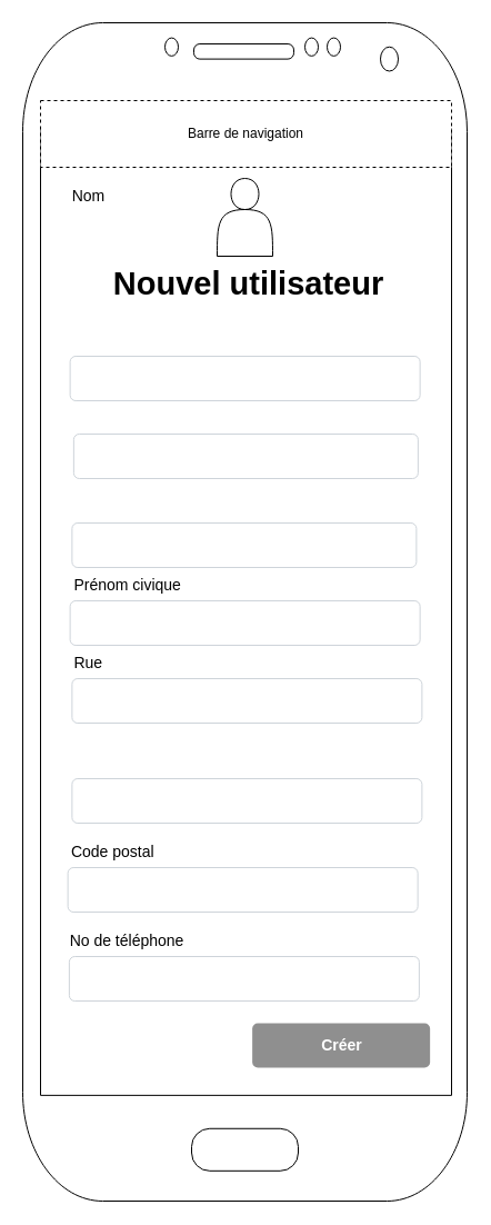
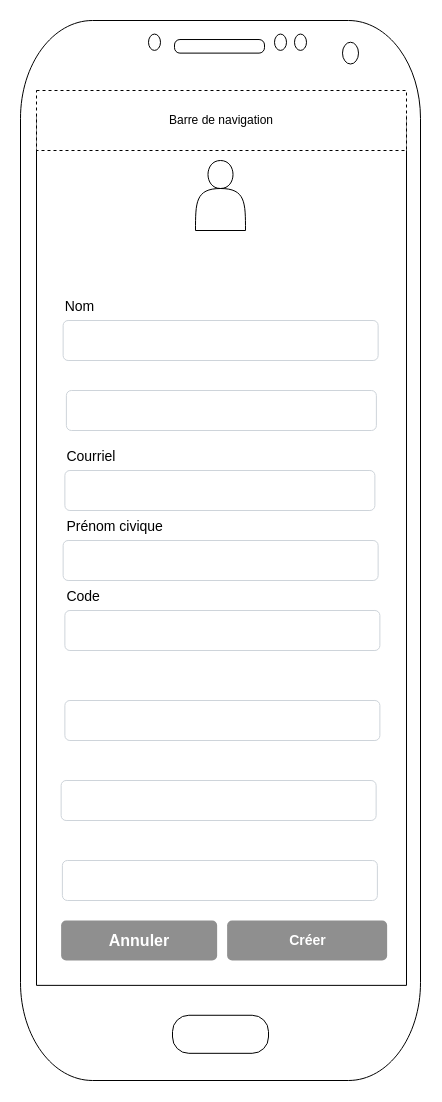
- <mxCell id="4" value="Nom" style="fillColor=none;strokeColor=none;align=left;fontSize=14;" parent="1" vertex="1"><mxGeometry x="62.63" y="160" width="100" height="30" as="geometry" /></mxCell>
+ <mxCell id="4" value="Nom" style="fillColor=none;strokeColor=none;align=left;fontSize=14;" parent="1" vertex="1"><mxGeometry x="62.63" y="290" width="100" height="30" as="geometry" /></mxCell>
- <mxCell id="8" value="&lt;font size=&quot;1&quot; style=&quot;&quot;&gt;&lt;b style=&quot;font-size: 29px;&quot;&gt;Nouvel utilisateur&lt;/b&gt;&lt;/font&gt;" style="text;html=1;align=center;verticalAlign=middle;resizable=0;points=[];autosize=1;strokeColor=none;fillColor=none;fontSize=14;" parent="1" vertex="1"><mxGeometry x="87.75" y="230" width="270" height="50" as="geometry" /></mxCell>
+ <mxCell id="21" value="Courriel" style="fillColor=none;strokeColor=none;align=left;fontSize=14;" vertex="1" parent="1"><mxGeometry x="64.38" y="440" width="100" height="30" as="geometry" /></mxCell>
- <mxCell id="12" value="Rue" style="fillColor=none;strokeColor=none;align=left;fontSize=14;" parent="1" vertex="1"><mxGeometry x="64.38" y="580" width="100" height="30" as="geometry" /></mxCell>
+ <mxCell id="12" value="Code" style="fillColor=none;strokeColor=none;align=left;fontSize=14;" parent="1" vertex="1"><mxGeometry x="64.38" y="580" width="100" height="30" as="geometry" /></mxCell>
- <mxCell id="17" value="Code postal" style="fillColor=none;strokeColor=none;align=left;fontSize=14;" parent="1" vertex="1"><mxGeometry x="61.88" y="750" width="100" height="30" as="geometry" /></mxCell>
- <mxCell id="14" value="No de téléphone" style="fillColor=none;strokeColor=none;align=left;fontSize=14;" parent="1" vertex="1"><mxGeometry x="60.63" y="830" width="100" height="30" as="geometry" /></mxCell>
+ <mxCell id="18" value="Annuler" style="html=1;shadow=0;dashed=0;shape=mxgraph.bootstrap.rrect;rSize=5;strokeColor=none;strokeWidth=1;fillColor=#8F8F8F;fontColor=#FFFFFF;whiteSpace=wrap;align=center;verticalAlign=middle;spacingLeft=0;fontStyle=1;fontSize=16;spacing=5;" parent="1" vertex="1"><mxGeometry x="60.63" y="920" width="156" height="40" as="geometry" /></mxCell>
